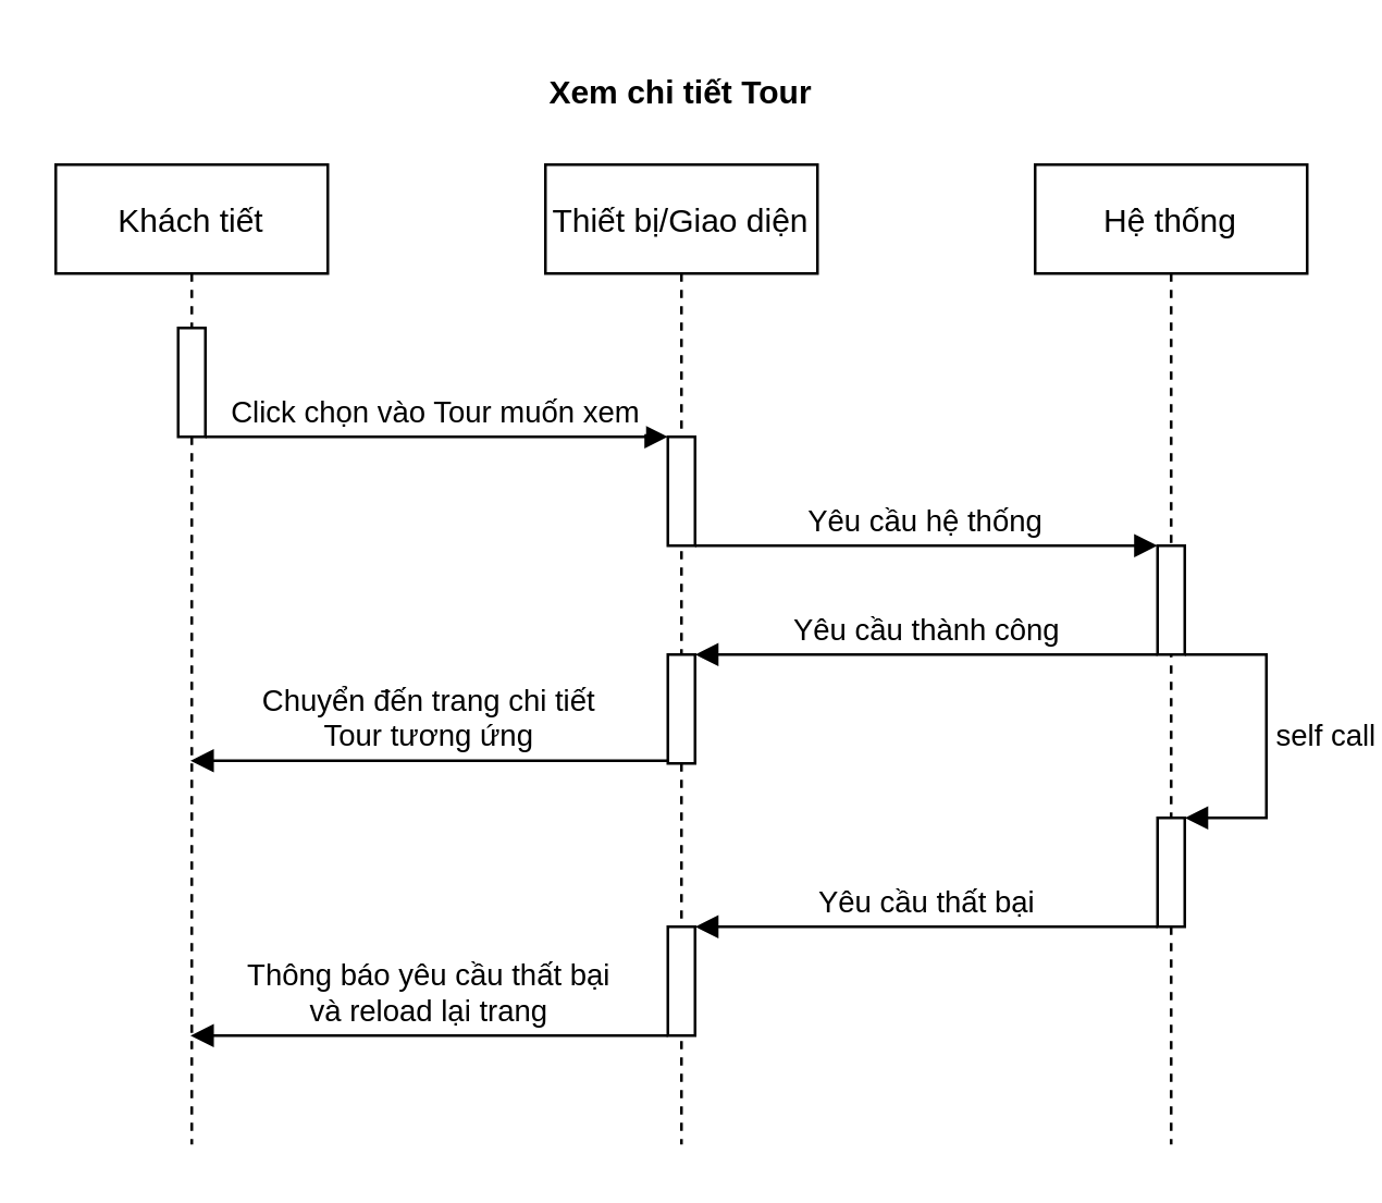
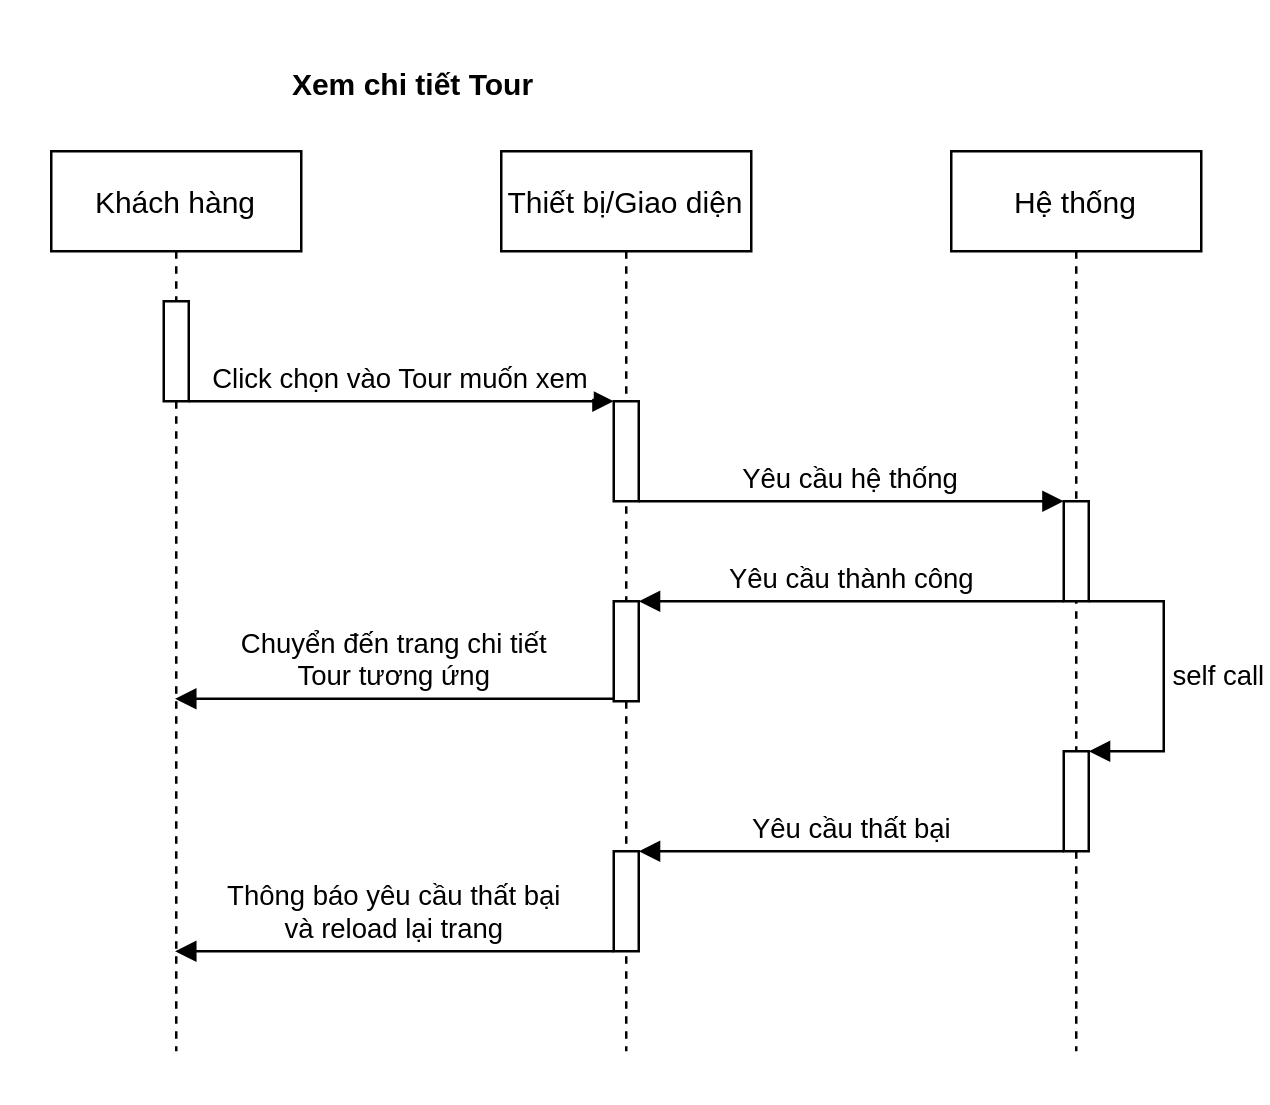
- <mxCell id="13" value="Xem chi tiết Tour" style="text;align=center;fontStyle=1;verticalAlign=middle;spacingLeft=3;spacingRight=3;strokeColor=none;rotatable=0;points=[[0,0.5],[1,0.5]];portConstraint=eastwest;" parent="1" vertex="1"><mxGeometry x="210" y="20" width="80" height="26" as="geometry" /></mxCell>
+ <mxCell id="13" value="Xem chi tiết Tour" style="text;align=center;fontStyle=1;verticalAlign=middle;spacingLeft=3;spacingRight=3;strokeColor=none;rotatable=0;points=[[0,0.5],[1,0.5]];portConstraint=eastwest;" parent="1" vertex="1"><mxGeometry x="125" y="20" width="80" height="26" as="geometry" /></mxCell>
- <mxCell id="2" value="Khách tiết" style="shape=umlLifeline;perimeter=lifelinePerimeter;container=1;collapsible=0;recursiveResize=0;rounded=0;shadow=0;strokeWidth=1;" parent="1" vertex="1"><mxGeometry x="20" y="60" width="100" height="360" as="geometry" /></mxCell>
+ <mxCell id="2" value="Khách hàng" style="shape=umlLifeline;perimeter=lifelinePerimeter;container=1;collapsible=0;recursiveResize=0;rounded=0;shadow=0;strokeWidth=1;" parent="1" vertex="1"><mxGeometry x="20" y="60" width="100" height="360" as="geometry" /></mxCell>
